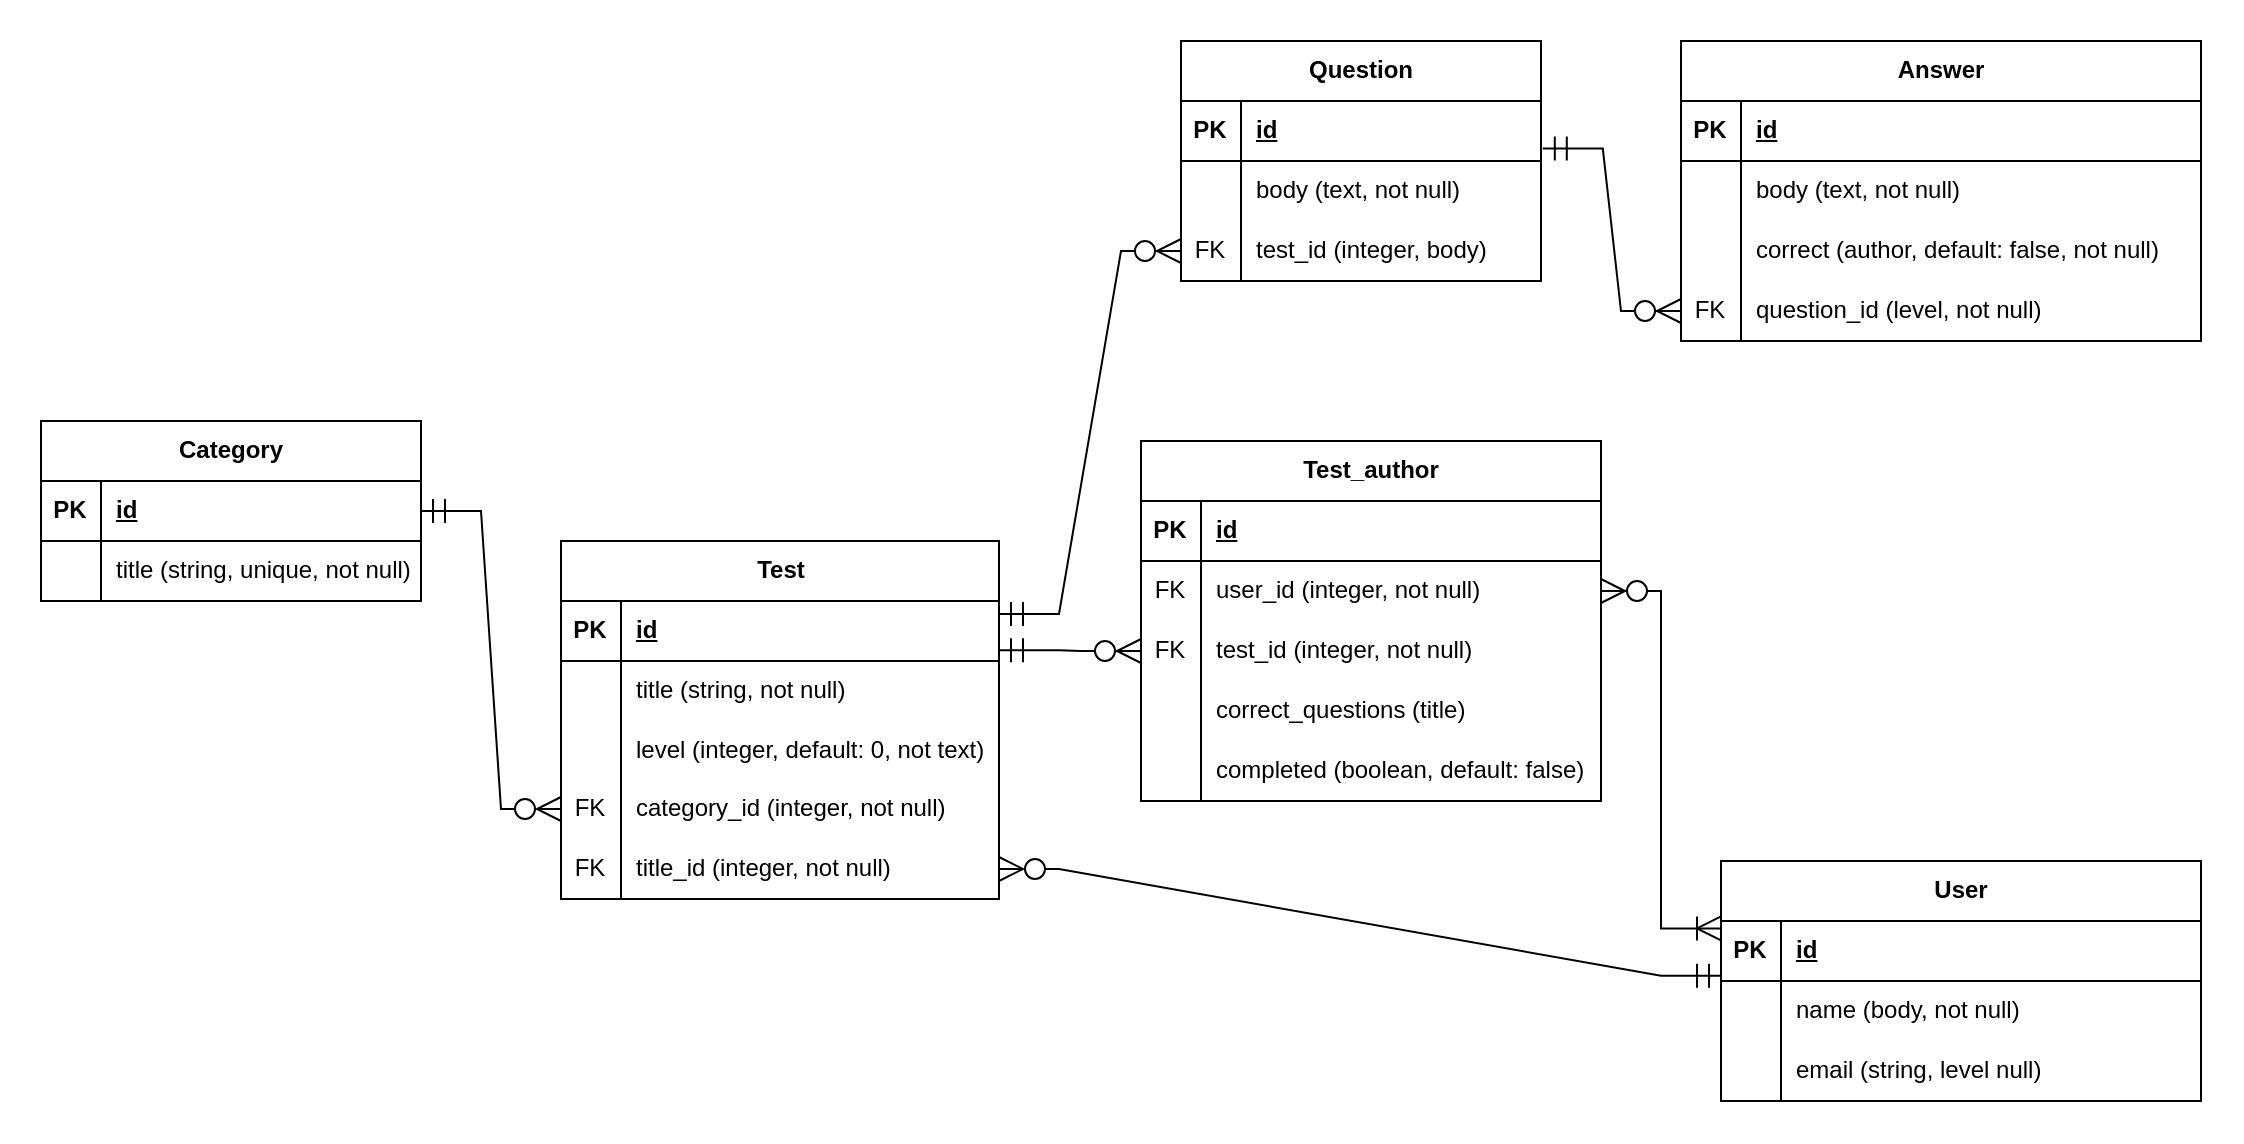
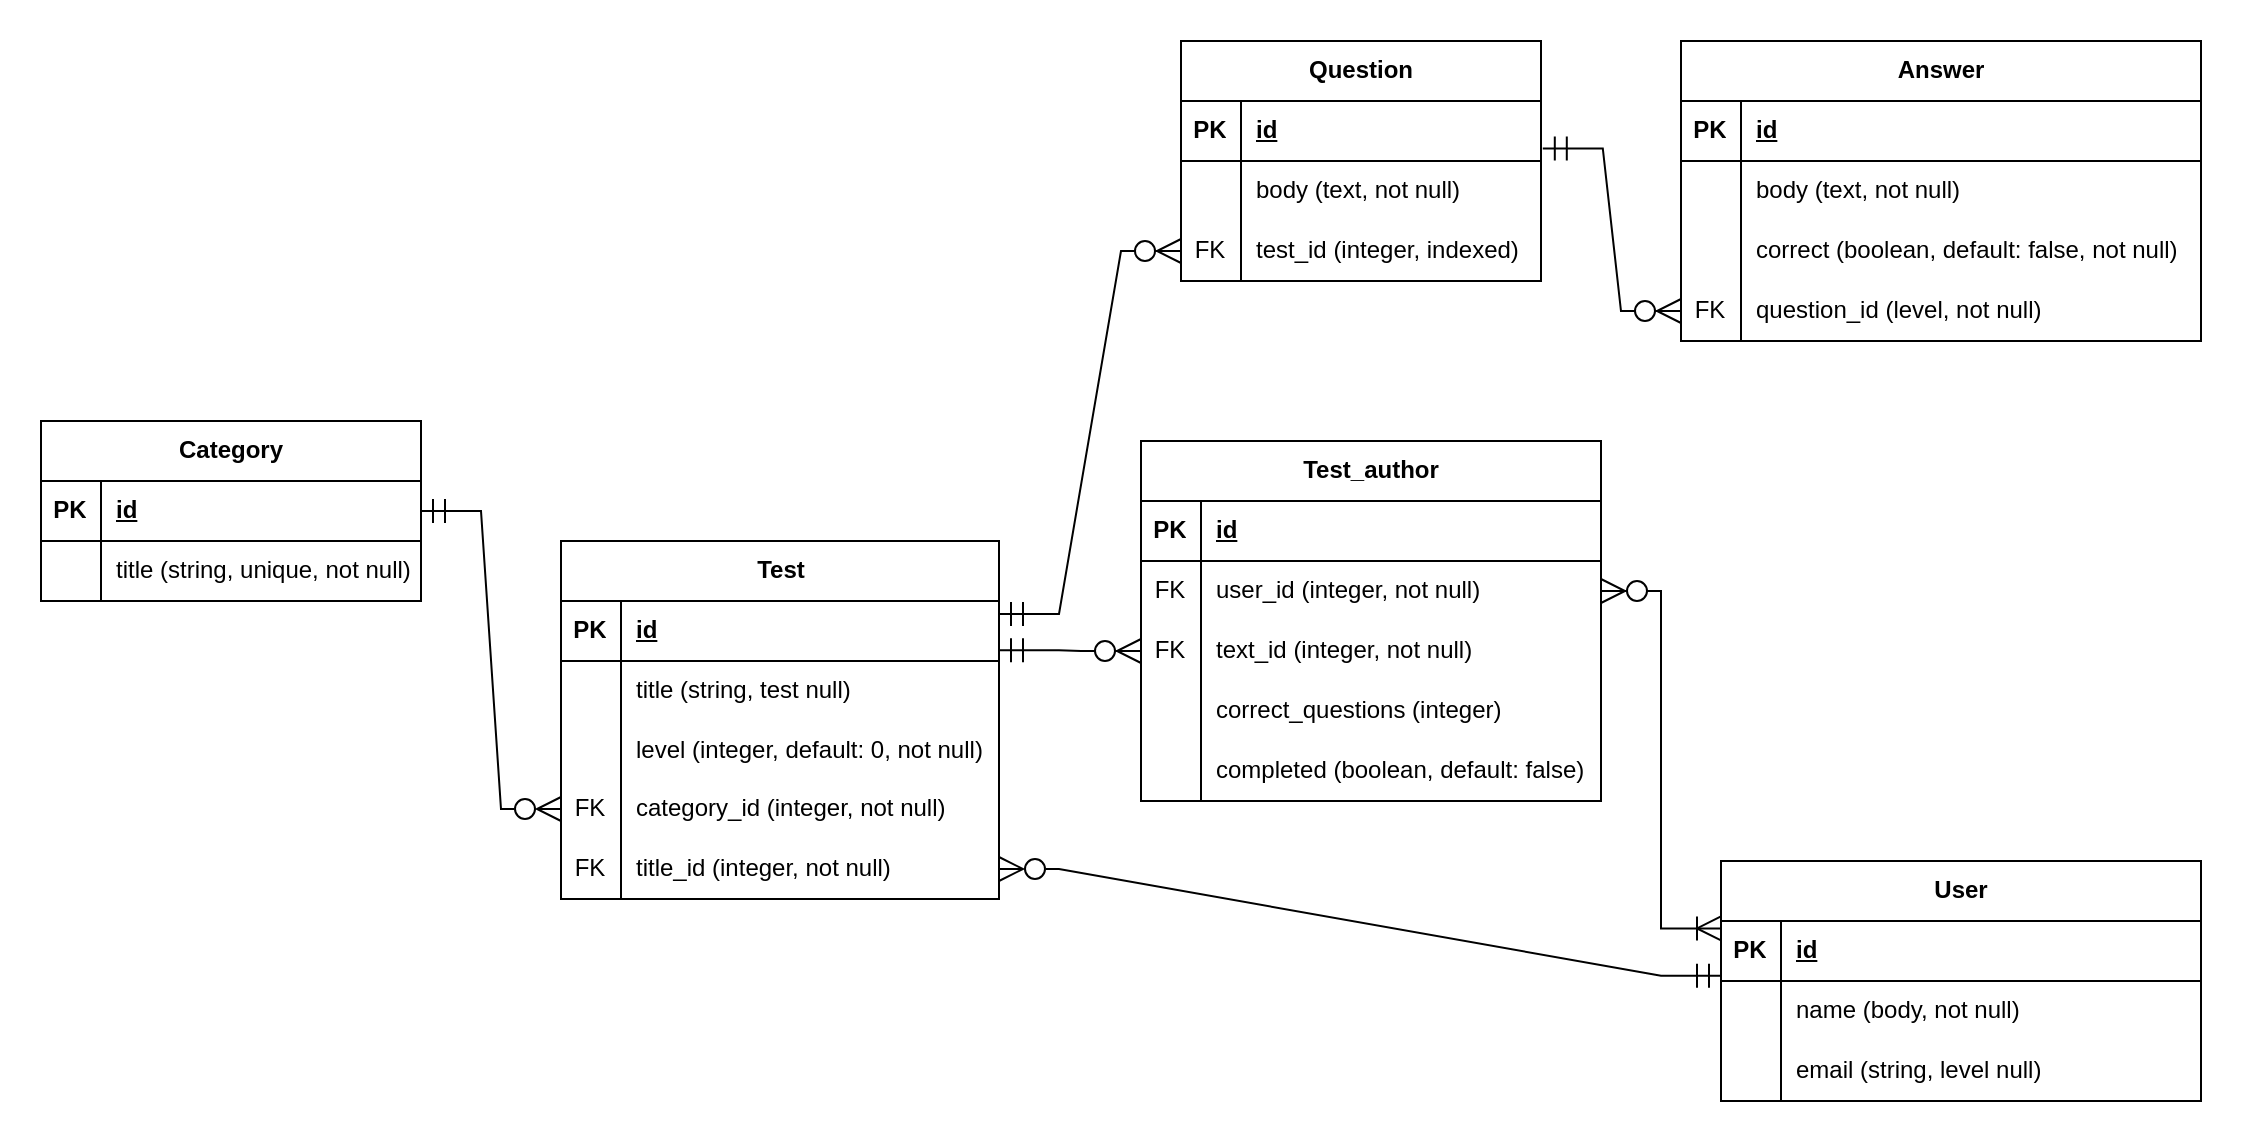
- <mxCell id="35" value="test_id (integer, body)" style="shape=partialRectangle;connectable=0;fillColor=none;top=0;left=0;bottom=0;right=0;align=left;spacingLeft=6;overflow=hidden;whiteSpace=wrap;html=1;fontSize=12;" parent="33" vertex="1"><mxGeometry x="30" width="150" height="30" as="geometry"><mxRectangle width="150" height="30" as="alternateBounds" /></mxGeometry></mxCell>
+ <mxCell id="35" value="test_id (integer, indexed)" style="shape=partialRectangle;connectable=0;fillColor=none;top=0;left=0;bottom=0;right=0;align=left;spacingLeft=6;overflow=hidden;whiteSpace=wrap;html=1;fontSize=12;" parent="33" vertex="1"><mxGeometry x="30" width="150" height="30" as="geometry"><mxRectangle width="150" height="30" as="alternateBounds" /></mxGeometry></mxCell>
- <mxCell id="71" value="correct (author, default: false, not null)" style="shape=partialRectangle;connectable=0;fillColor=none;top=0;left=0;bottom=0;right=0;align=left;spacingLeft=6;overflow=hidden;whiteSpace=wrap;html=1;fontSize=12;" parent="69" vertex="1"><mxGeometry x="30" width="230" height="30" as="geometry"><mxRectangle width="230" height="30" as="alternateBounds" /></mxGeometry></mxCell>
+ <mxCell id="71" value="correct (boolean, default: false, not null)" style="shape=partialRectangle;connectable=0;fillColor=none;top=0;left=0;bottom=0;right=0;align=left;spacingLeft=6;overflow=hidden;whiteSpace=wrap;html=1;fontSize=12;" parent="69" vertex="1"><mxGeometry x="30" width="230" height="30" as="geometry"><mxRectangle width="230" height="30" as="alternateBounds" /></mxGeometry></mxCell>
- <mxCell id="55" value="test_id (integer, not null)" style="shape=partialRectangle;connectable=0;fillColor=none;top=0;left=0;bottom=0;right=0;align=left;spacingLeft=6;overflow=hidden;whiteSpace=wrap;html=1;fontSize=12;" parent="53" vertex="1"><mxGeometry x="30" width="200" height="30" as="geometry"><mxRectangle width="200" height="30" as="alternateBounds" /></mxGeometry></mxCell>
+ <mxCell id="55" value="text_id (integer, not null)" style="shape=partialRectangle;connectable=0;fillColor=none;top=0;left=0;bottom=0;right=0;align=left;spacingLeft=6;overflow=hidden;whiteSpace=wrap;html=1;fontSize=12;" parent="53" vertex="1"><mxGeometry x="30" width="200" height="30" as="geometry"><mxRectangle width="200" height="30" as="alternateBounds" /></mxGeometry></mxCell>
- <mxCell id="15" value="title (string, not null)" style="shape=partialRectangle;connectable=0;fillColor=none;top=0;left=0;bottom=0;right=0;align=left;spacingLeft=6;overflow=hidden;whiteSpace=wrap;html=1;fontSize=12;" parent="13" vertex="1"><mxGeometry x="30" width="189" height="30" as="geometry"><mxRectangle width="189" height="30" as="alternateBounds" /></mxGeometry></mxCell>
+ <mxCell id="15" value="title (string, test null)" style="shape=partialRectangle;connectable=0;fillColor=none;top=0;left=0;bottom=0;right=0;align=left;spacingLeft=6;overflow=hidden;whiteSpace=wrap;html=1;fontSize=12;" parent="13" vertex="1"><mxGeometry x="30" width="189" height="30" as="geometry"><mxRectangle width="189" height="30" as="alternateBounds" /></mxGeometry></mxCell>
- <mxCell id="58" value="correct_questions (title)" style="shape=partialRectangle;connectable=0;fillColor=none;top=0;left=0;bottom=0;right=0;align=left;spacingLeft=6;overflow=hidden;whiteSpace=wrap;html=1;fontSize=12;" parent="56" vertex="1"><mxGeometry x="30" width="200" height="30" as="geometry"><mxRectangle width="200" height="30" as="alternateBounds" /></mxGeometry></mxCell>
+ <mxCell id="58" value="correct_questions (integer)" style="shape=partialRectangle;connectable=0;fillColor=none;top=0;left=0;bottom=0;right=0;align=left;spacingLeft=6;overflow=hidden;whiteSpace=wrap;html=1;fontSize=12;" parent="56" vertex="1"><mxGeometry x="30" width="200" height="30" as="geometry"><mxRectangle width="200" height="30" as="alternateBounds" /></mxGeometry></mxCell>
- <mxCell id="18" value="level (integer, default: 0, not text)" style="shape=partialRectangle;connectable=0;fillColor=none;top=0;left=0;bottom=0;right=0;align=left;spacingLeft=6;overflow=hidden;whiteSpace=wrap;html=1;fontSize=12;" parent="16" vertex="1"><mxGeometry x="30" width="189" height="29" as="geometry"><mxRectangle width="189" height="29" as="alternateBounds" /></mxGeometry></mxCell>
+ <mxCell id="18" value="level (integer, default: 0, not null)" style="shape=partialRectangle;connectable=0;fillColor=none;top=0;left=0;bottom=0;right=0;align=left;spacingLeft=6;overflow=hidden;whiteSpace=wrap;html=1;fontSize=12;" parent="16" vertex="1"><mxGeometry x="30" width="189" height="29" as="geometry"><mxRectangle width="189" height="29" as="alternateBounds" /></mxGeometry></mxCell>
